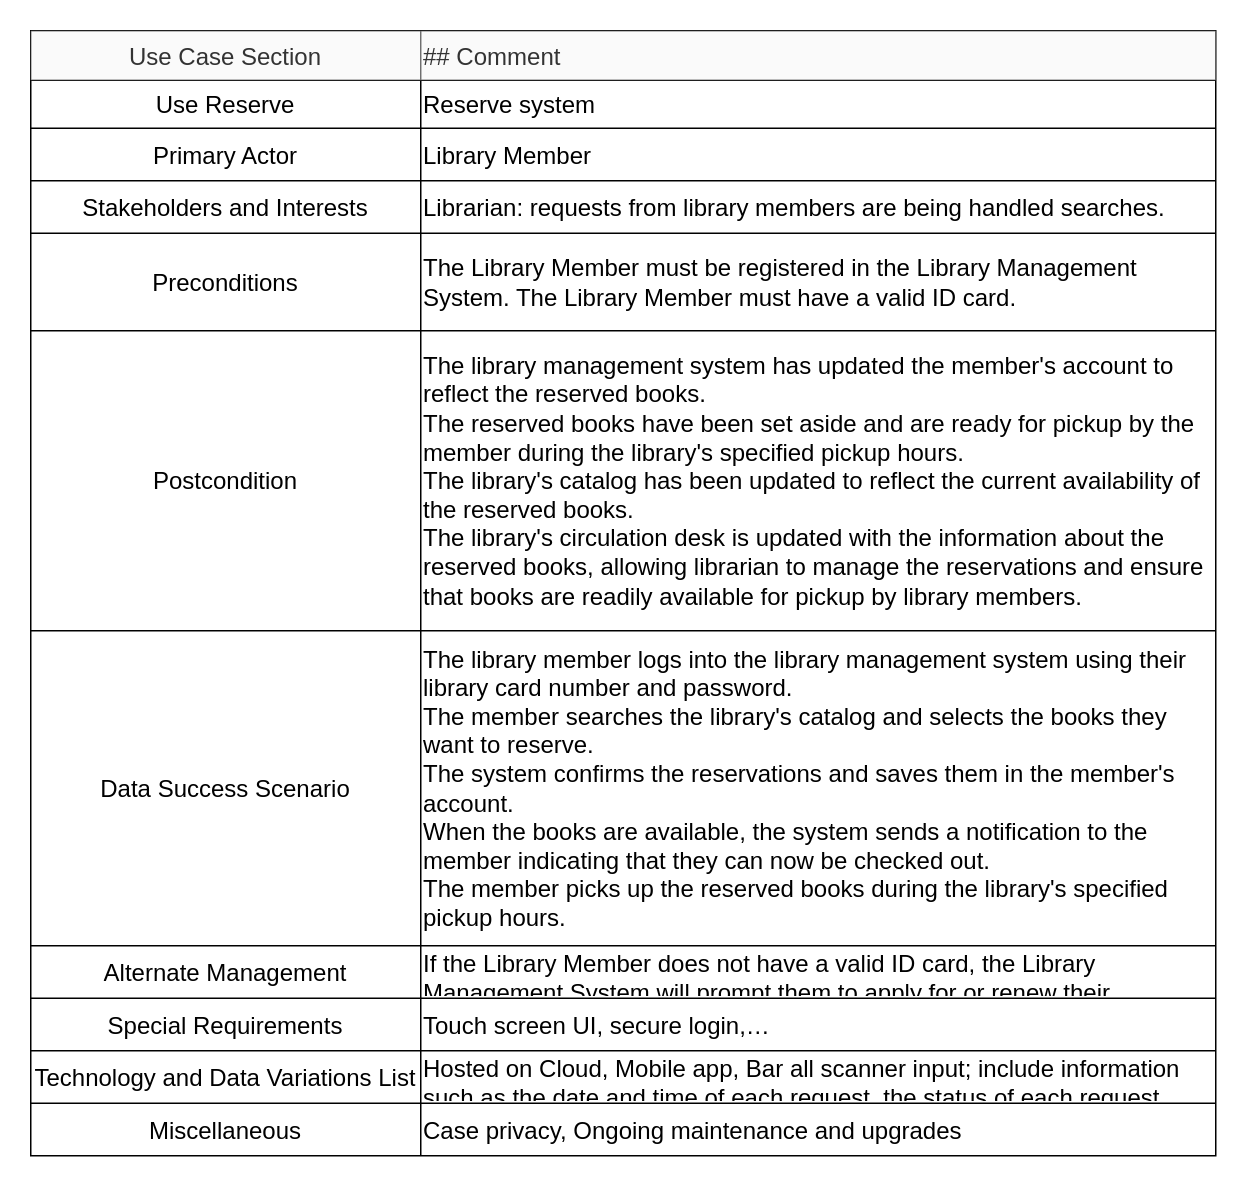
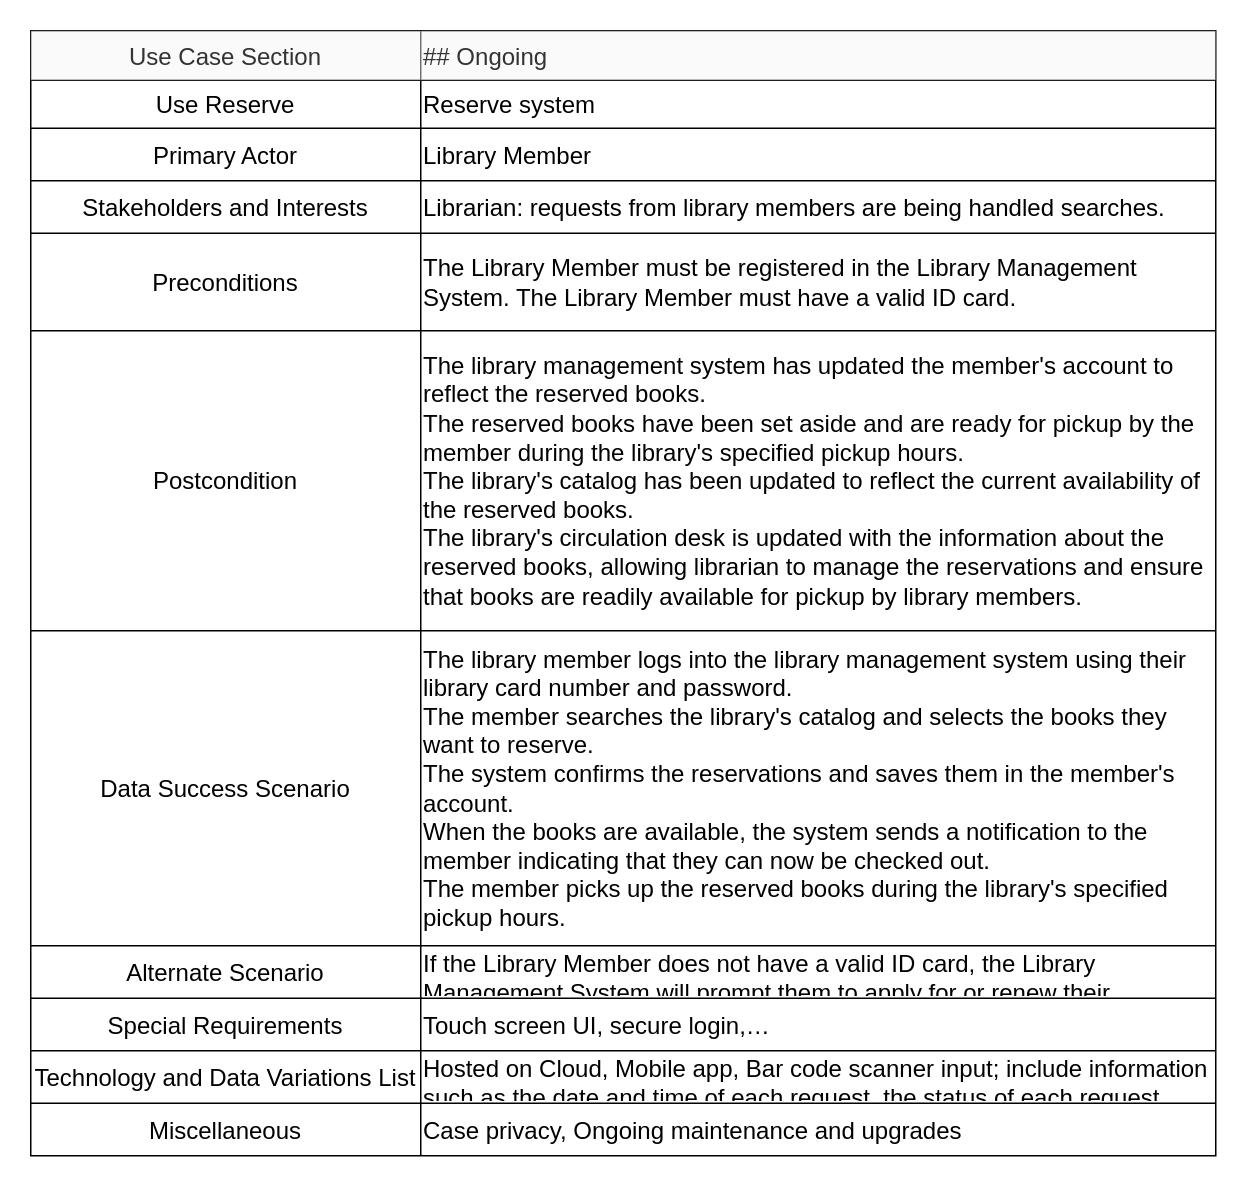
- <mxCell id="5" value="## Comment" style="shape=partialRectangle;html=1;whiteSpace=wrap;connectable=0;strokeColor=#666666;overflow=hidden;fillColor=#f5f5f5;top=0;left=0;bottom=0;right=0;pointerEvents=1;fontSize=16;fontColor=#333333;opacity=50;align=left;" parent="3" vertex="1"><mxGeometry x="260" width="530" height="33" as="geometry"><mxRectangle width="530" height="33" as="alternateBounds" /></mxGeometry></mxCell>
+ <mxCell id="5" value="## Ongoing" style="shape=partialRectangle;html=1;whiteSpace=wrap;connectable=0;strokeColor=#666666;overflow=hidden;fillColor=#f5f5f5;top=0;left=0;bottom=0;right=0;pointerEvents=1;fontSize=16;fontColor=#333333;opacity=50;align=left;" parent="3" vertex="1"><mxGeometry x="260" width="530" height="33" as="geometry"><mxRectangle width="530" height="33" as="alternateBounds" /></mxGeometry></mxCell>
- <mxCell id="25" value="Alternate Management" style="shape=partialRectangle;html=1;whiteSpace=wrap;connectable=0;strokeColor=inherit;overflow=hidden;fillColor=none;top=0;left=0;bottom=0;right=0;pointerEvents=1;fontSize=16;" parent="24" vertex="1"><mxGeometry width="260" height="35" as="geometry"><mxRectangle width="260" height="35" as="alternateBounds" /></mxGeometry></mxCell>
+ <mxCell id="25" value="Alternate Scenario" style="shape=partialRectangle;html=1;whiteSpace=wrap;connectable=0;strokeColor=inherit;overflow=hidden;fillColor=none;top=0;left=0;bottom=0;right=0;pointerEvents=1;fontSize=16;" parent="24" vertex="1"><mxGeometry width="260" height="35" as="geometry"><mxRectangle width="260" height="35" as="alternateBounds" /></mxGeometry></mxCell>
- <mxCell id="32" value="Hosted on Cloud, Mobile app, Bar all scanner input; include information such as the date and time of each request, the status of each request (e.g., approved, pending, rejected)," style="shape=partialRectangle;html=1;whiteSpace=wrap;connectable=0;strokeColor=inherit;overflow=hidden;fillColor=none;top=0;left=0;bottom=0;right=0;pointerEvents=1;fontSize=16;align=left;" parent="30" vertex="1"><mxGeometry x="260" width="530" height="35" as="geometry"><mxRectangle width="530" height="35" as="alternateBounds" /></mxGeometry></mxCell>
+ <mxCell id="32" value="Hosted on Cloud, Mobile app, Bar code scanner input; include information such as the date and time of each request, the status of each request (e.g., approved, pending, rejected)," style="shape=partialRectangle;html=1;whiteSpace=wrap;connectable=0;strokeColor=inherit;overflow=hidden;fillColor=none;top=0;left=0;bottom=0;right=0;pointerEvents=1;fontSize=16;align=left;" parent="30" vertex="1"><mxGeometry x="260" width="530" height="35" as="geometry"><mxRectangle width="530" height="35" as="alternateBounds" /></mxGeometry></mxCell>
